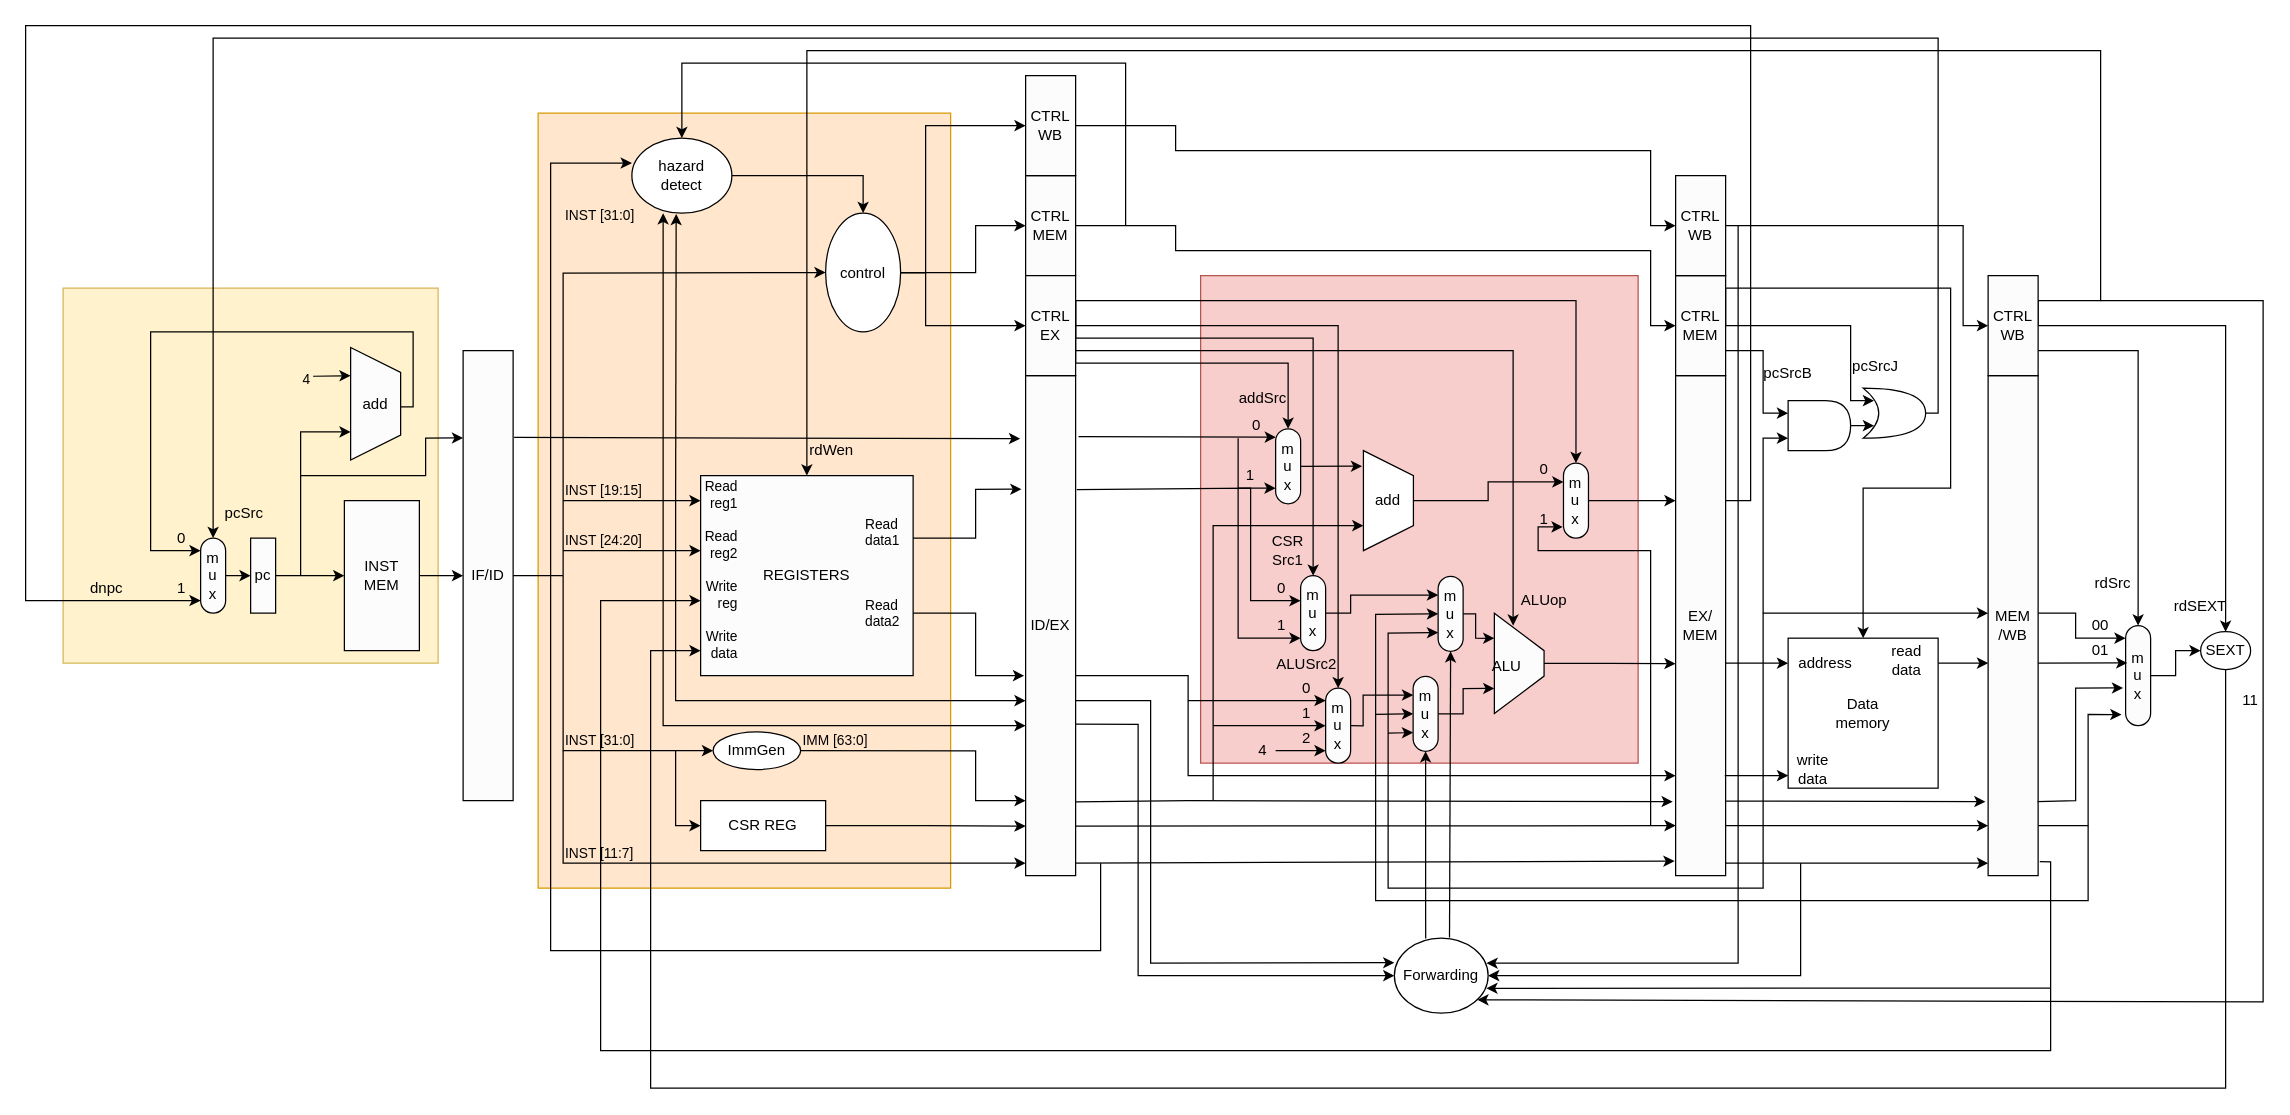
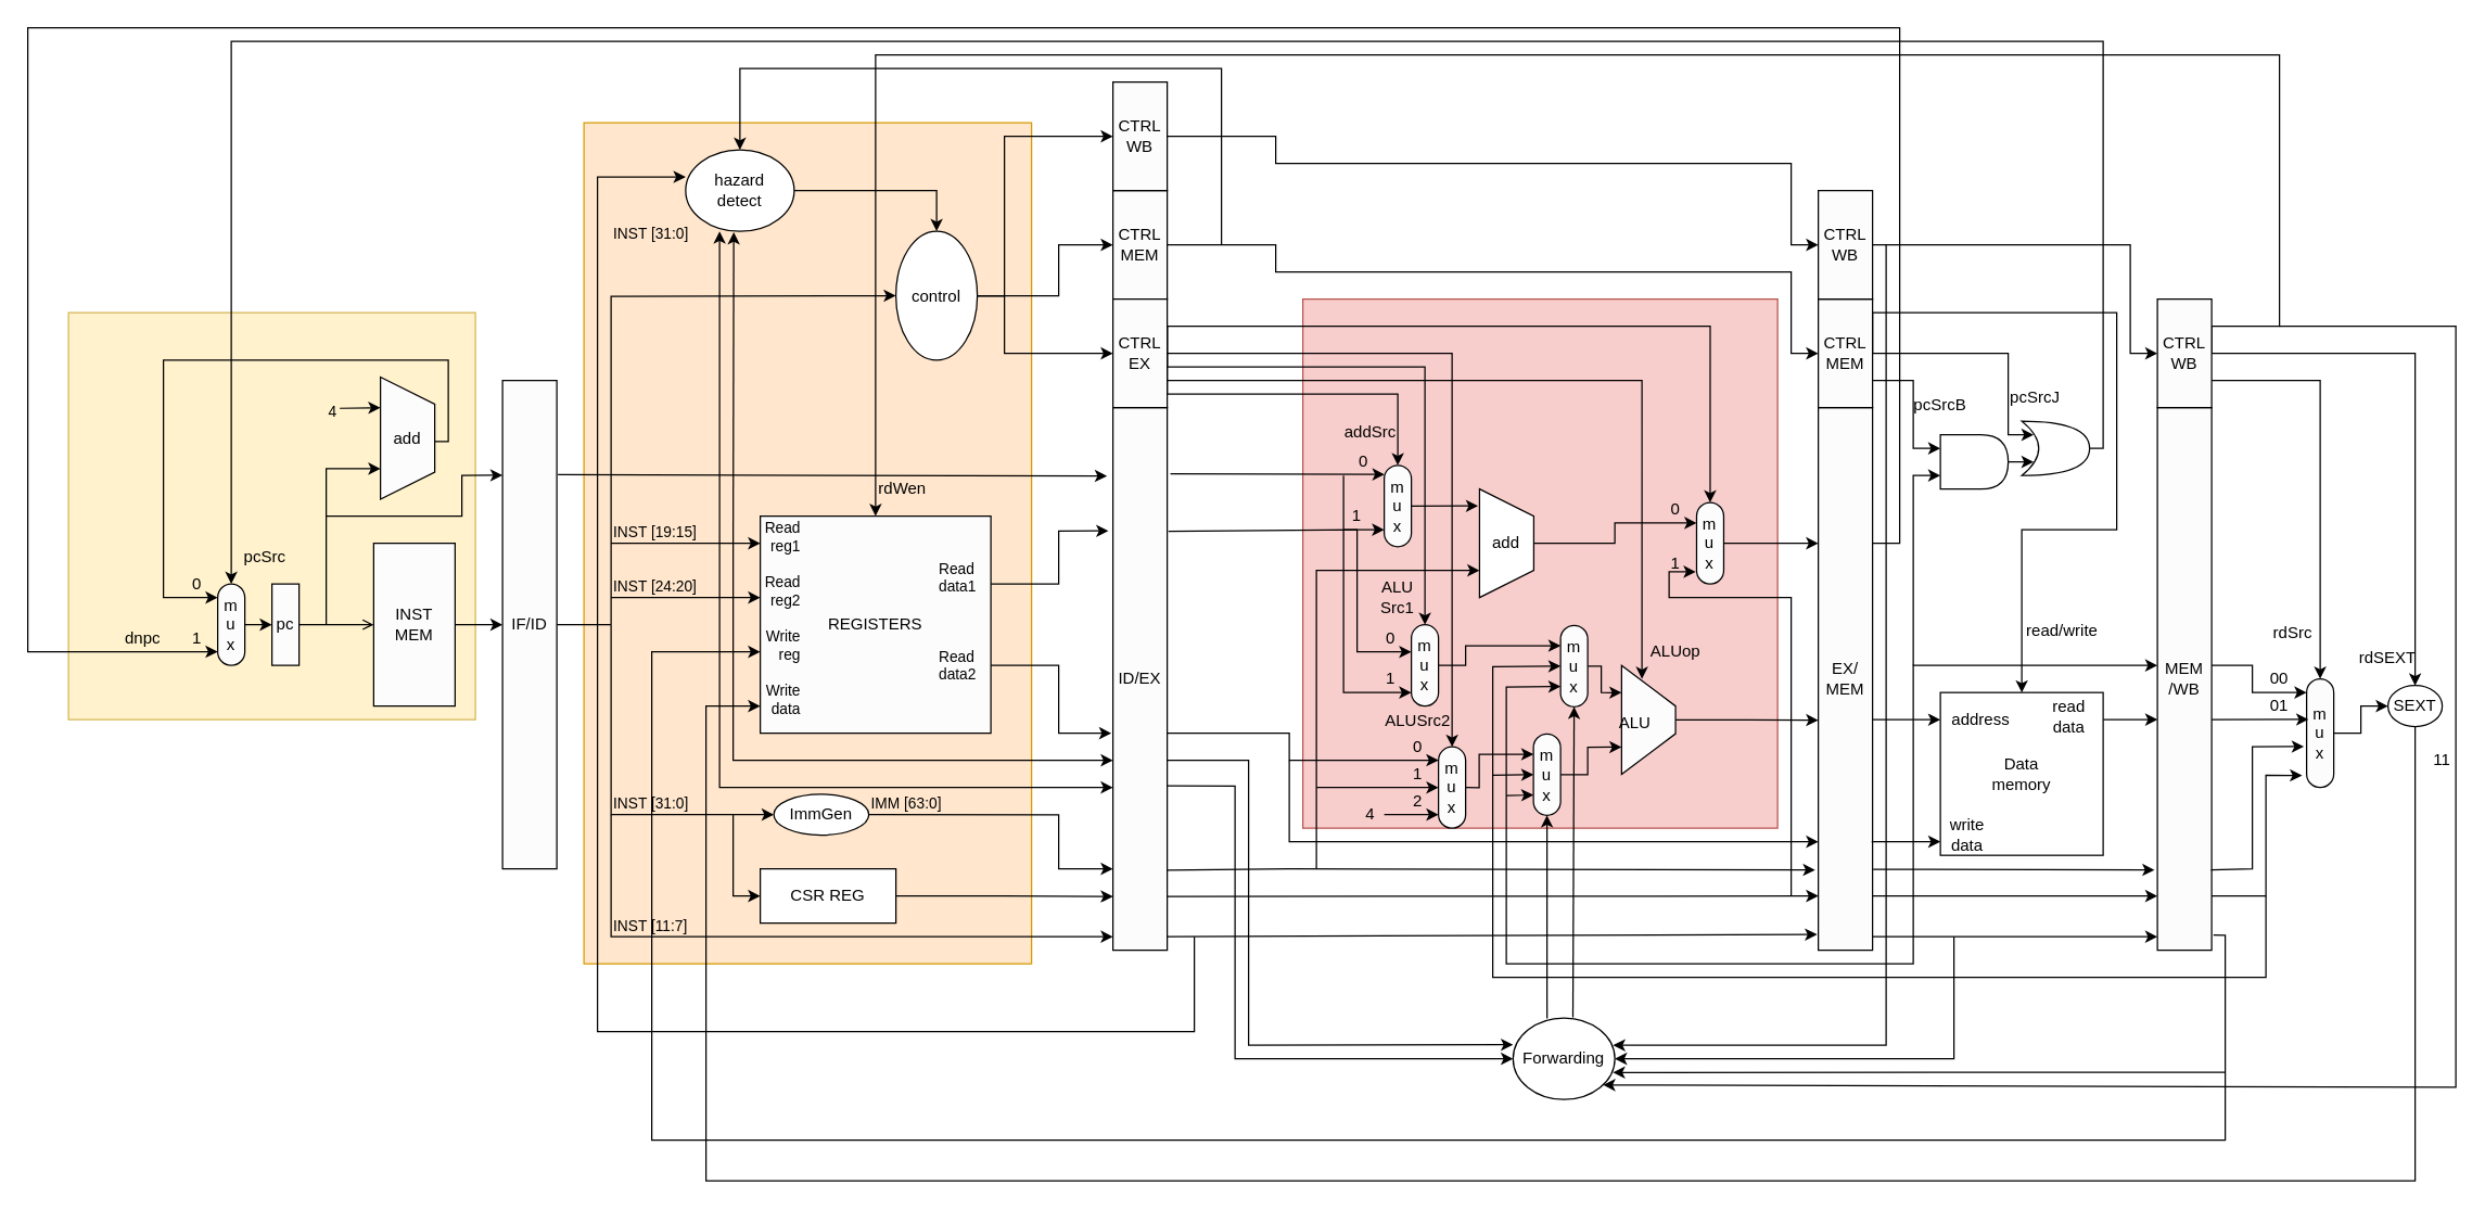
- <mxCell id="126" value="CSR&lt;br&gt;Src1" style="text;strokeColor=none;align=center;fillColor=none;html=1;verticalAlign=middle;whiteSpace=wrap;rounded=0;" parent="1" vertex="1"><mxGeometry x="1015" y="430" width="30" height="20" as="geometry" /></mxCell>
+ <mxCell id="126" value="ALU&lt;br&gt;Src1" style="text;strokeColor=none;align=center;fillColor=none;html=1;verticalAlign=middle;whiteSpace=wrap;rounded=0;" parent="1" vertex="1"><mxGeometry x="1015" y="430" width="30" height="20" as="geometry" /></mxCell>
- <mxCell id="7" style="edgeStyle=none;rounded=0;jumpStyle=none;jumpSize=6;orthogonalLoop=1;jettySize=auto;html=1;exitX=1;exitY=0.5;exitDx=0;exitDy=0;entryX=0;entryY=0.5;entryDx=0;entryDy=0;fontColor=default;startArrow=none;startFill=0;sourcePerimeterSpacing=0;elbow=vertical;" parent="1" source="8" target="10" edge="1"><mxGeometry relative="1" as="geometry" /></mxCell>
+ <mxCell id="7" style="edgeStyle=none;rounded=0;jumpStyle=none;jumpSize=6;orthogonalLoop=1;jettySize=auto;html=1;exitX=1;exitY=0.5;exitDx=0;exitDy=0;entryX=0;entryY=0.5;entryDx=0;entryDy=0;fontColor=default;startArrow=none;startFill=0;sourcePerimeterSpacing=0;elbow=vertical;endArrow=open;" parent="1" source="8" target="10" edge="1"><mxGeometry relative="1" as="geometry" /></mxCell>
+ <mxCell id="140" value="read/write" style="text;strokeColor=none;align=center;fillColor=none;html=1;verticalAlign=middle;whiteSpace=wrap;rounded=0;" parent="1" vertex="1"><mxGeometry x="1490" y="450" width="60" height="30" as="geometry" /></mxCell>
- <mxCell id="139" value="dnpc" style="text;strokeColor=none;align=center;fillColor=none;html=1;verticalAlign=middle;whiteSpace=wrap;rounded=0;" parent="1" vertex="1"><mxGeometry x="70" y="460.04" width="30" height="20" as="geometry" /></mxCell>
+ <mxCell id="139" value="dnpc" style="text;strokeColor=none;align=center;fillColor=none;html=1;verticalAlign=middle;whiteSpace=wrap;rounded=0;" parent="1" vertex="1"><mxGeometry x="90" y="460.04" width="30" height="20" as="geometry" /></mxCell>
